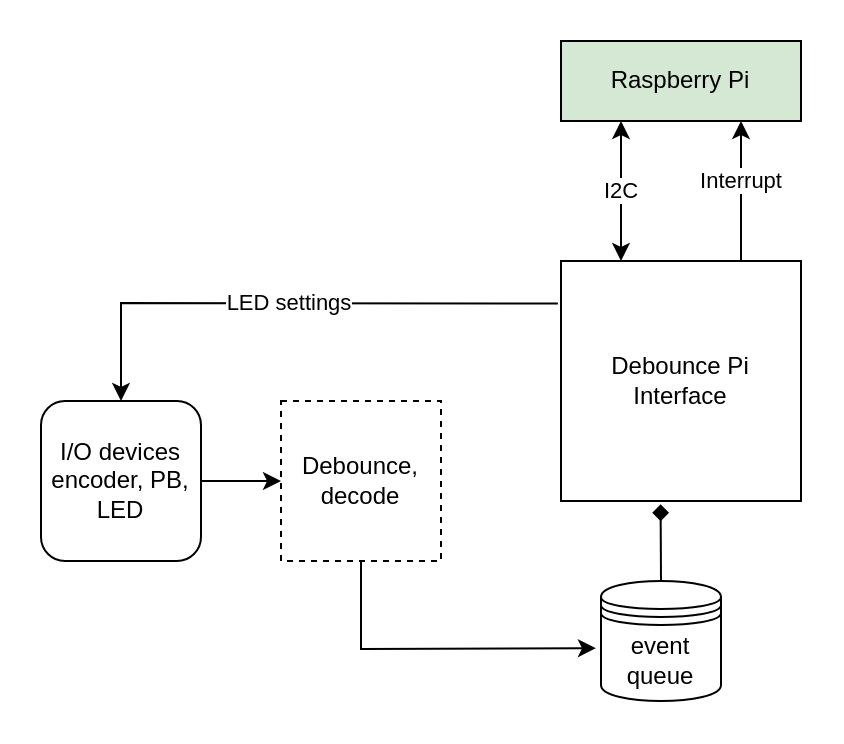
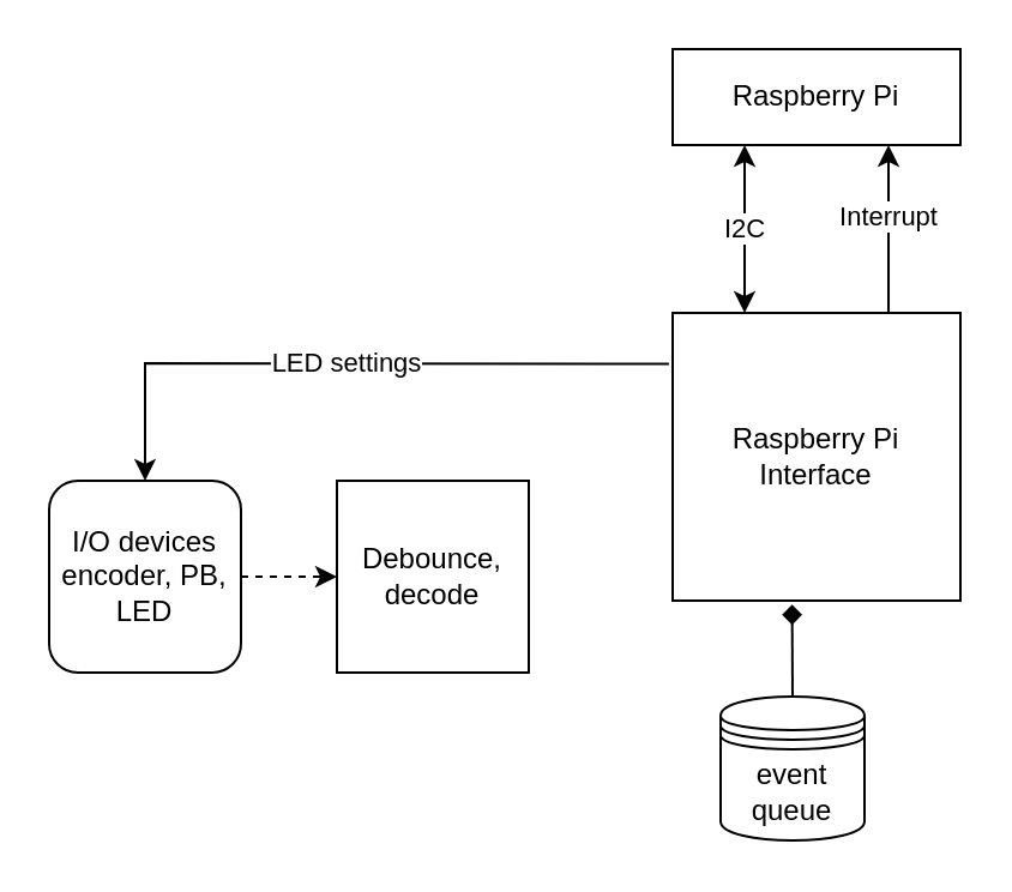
- <mxCell id="12" value="Raspberry Pi" style="rounded=0;whiteSpace=wrap;html=1;fillColor=#d5e8d4;" vertex="1" parent="1"><mxGeometry x="280" y="20" width="120" height="40" as="geometry" /></mxCell>
+ <mxCell id="12" value="Raspberry Pi" style="rounded=0;whiteSpace=wrap;html=1;" vertex="1" parent="1"><mxGeometry x="280" y="20" width="120" height="40" as="geometry" /></mxCell>
- <mxCell id="5" value="Debounce Pi Interface" style="whiteSpace=wrap;html=1;aspect=fixed;" vertex="1" parent="1"><mxGeometry x="280" y="130" width="120" height="120" as="geometry" /></mxCell>
+ <mxCell id="5" value="Raspberry Pi Interface" style="whiteSpace=wrap;html=1;aspect=fixed;" vertex="1" parent="1"><mxGeometry x="280" y="130" width="120" height="120" as="geometry" /></mxCell>
- <mxCell id="8" value="" style="endArrow=classic;html=1;rounded=0;exitX=1;exitY=0.5;exitDx=0;exitDy=0;entryX=0;entryY=0.5;entryDx=0;entryDy=0;" edge="1" parent="1" source="2" target="3"><mxGeometry width="50" height="50" relative="1" as="geometry"><mxPoint x="210" y="150" as="sourcePoint" /><mxPoint x="260" y="100" as="targetPoint" /></mxGeometry></mxCell>
+ <mxCell id="8" value="" style="endArrow=classic;html=1;rounded=0;exitX=1;exitY=0.5;exitDx=0;exitDy=0;entryX=0;entryY=0.5;entryDx=0;entryDy=0;dashed=1;" edge="1" parent="1" source="2" target="3"><mxGeometry width="50" height="50" relative="1" as="geometry"><mxPoint x="210" y="150" as="sourcePoint" /><mxPoint x="260" y="100" as="targetPoint" /></mxGeometry></mxCell>
- <mxCell id="3" value="Debounce, decode" style="whiteSpace=wrap;html=1;aspect=fixed;dashed=1;" vertex="1" parent="1"><mxGeometry x="140" y="200" width="80" height="80" as="geometry" /></mxCell>
+ <mxCell id="3" value="Debounce, decode" style="whiteSpace=wrap;html=1;aspect=fixed;" vertex="1" parent="1"><mxGeometry x="140" y="200" width="80" height="80" as="geometry" /></mxCell>
- <mxCell id="9" value="" style="endArrow=classic;html=1;rounded=0;exitX=0.5;exitY=1;exitDx=0;exitDy=0;entryX=-0.042;entryY=0.56;entryDx=0;entryDy=0;entryPerimeter=0;" edge="1" parent="1" source="3" target="4"><mxGeometry width="50" height="50" relative="1" as="geometry"><mxPoint x="210" y="150" as="sourcePoint" /><mxPoint x="260" y="100" as="targetPoint" /><Array as="points"><mxPoint x="180" y="324" /></Array></mxGeometry></mxCell>
